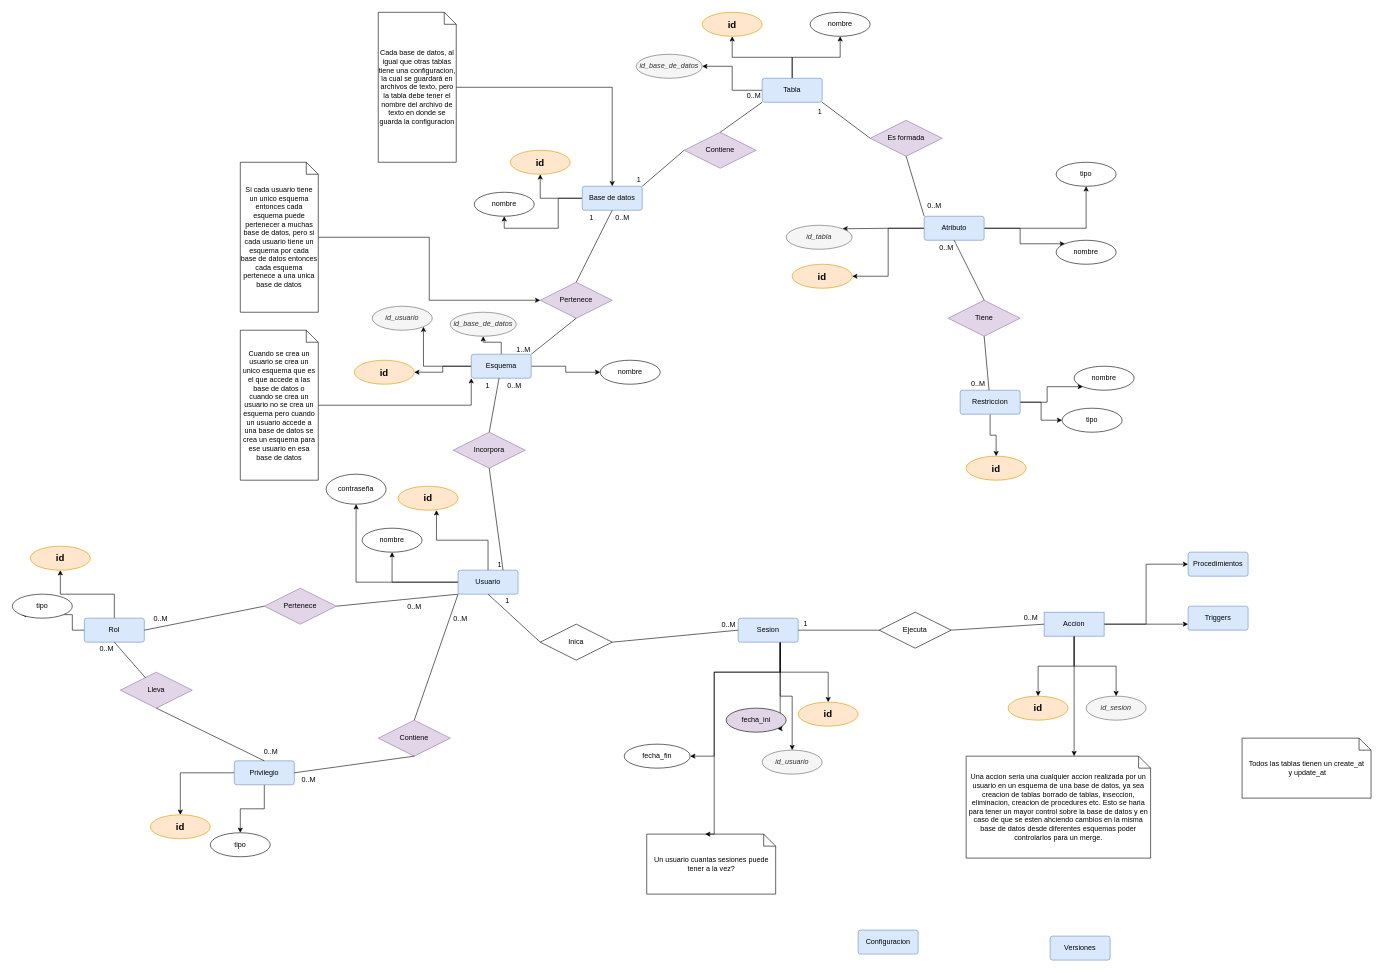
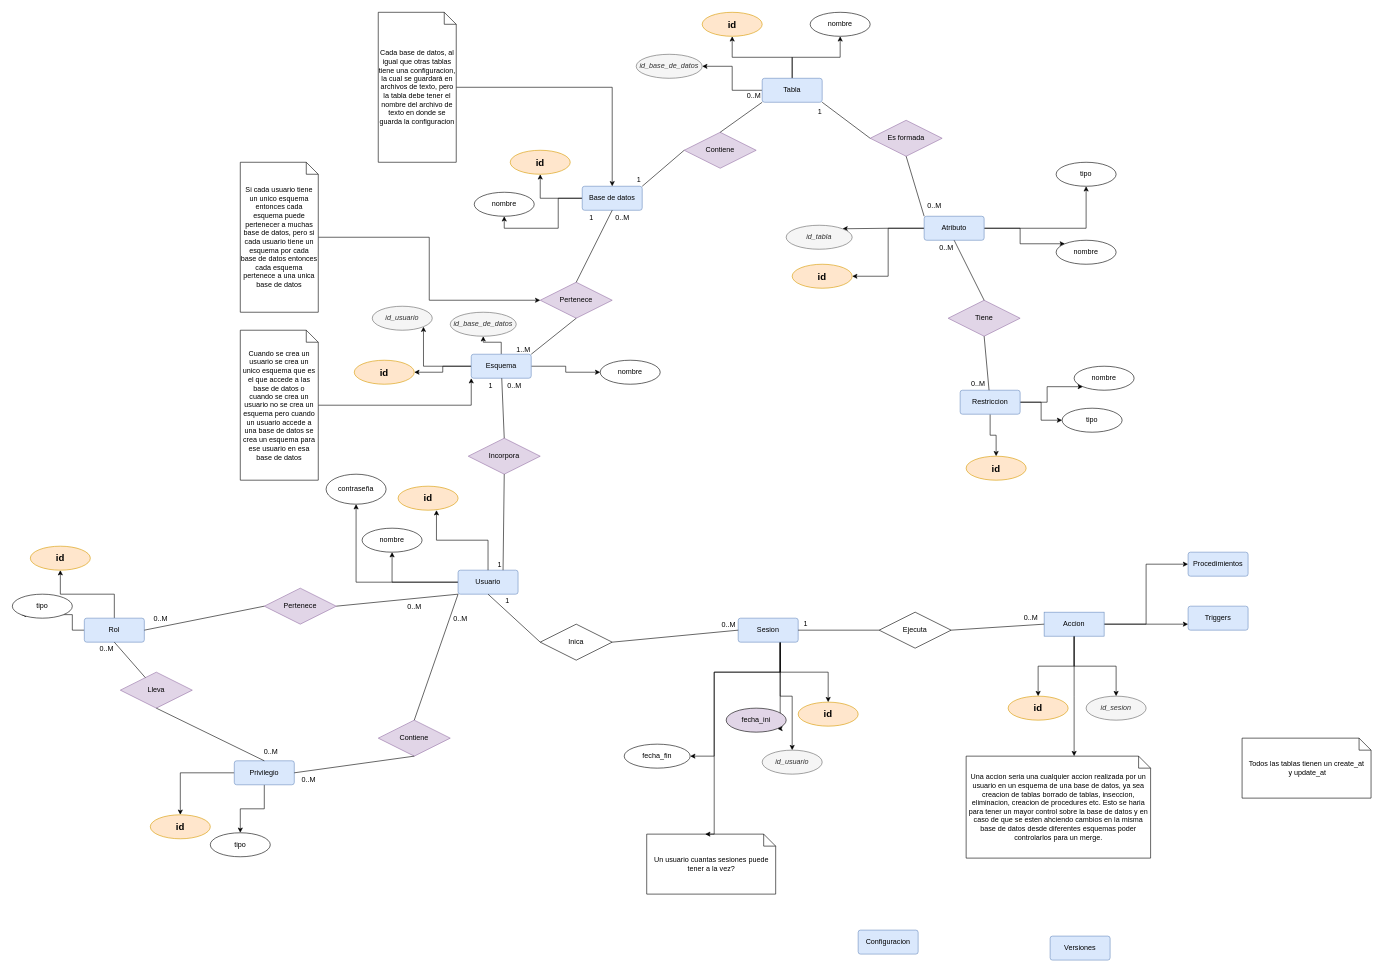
- <mxCell id="39" value="Incorpora" style="shape=rhombus;perimeter=rhombusPerimeter;whiteSpace=wrap;html=1;align=center;fillColor=#e1d5e7;strokeColor=#9673a6;" parent="1" vertex="1"><mxGeometry x="755" y="720" width="120" height="60" as="geometry" /></mxCell>
+ <mxCell id="39" value="Incorpora" style="shape=rhombus;perimeter=rhombusPerimeter;whiteSpace=wrap;html=1;align=center;fillColor=#e1d5e7;strokeColor=#9673a6;" parent="1" vertex="1"><mxGeometry x="780" y="730" width="120" height="60" as="geometry" /></mxCell>
